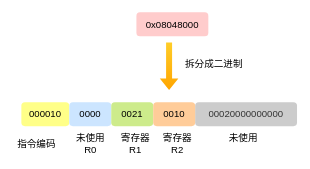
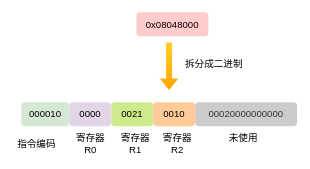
- <mxCell id="5" value="&lt;span&gt;000010&lt;/span&gt;" style="rounded=1;whiteSpace=wrap;html=1;fontSize=16;fillColor=#ffff88;strokeColor=none;" vertex="1" parent="1"><mxGeometry x="35" y="170" width="80" height="40" as="geometry" /></mxCell>
+ <mxCell id="5" value="&lt;span&gt;000010&lt;/span&gt;" style="rounded=1;whiteSpace=wrap;html=1;fontSize=16;fillColor=#d5e8d4;strokeColor=none;" vertex="1" parent="1"><mxGeometry x="35" y="170" width="80" height="40" as="geometry" /></mxCell>
- <mxCell id="6" value="0000" style="rounded=1;whiteSpace=wrap;html=1;fontSize=16;fillColor=#cce5ff;strokeColor=none;" vertex="1" parent="1"><mxGeometry x="115" y="170" width="70" height="40" as="geometry" /></mxCell>
+ <mxCell id="6" value="0000" style="rounded=1;whiteSpace=wrap;html=1;fontSize=16;fillColor=#e1d5e7;strokeColor=none;" vertex="1" parent="1"><mxGeometry x="115" y="170" width="70" height="40" as="geometry" /></mxCell>
- <mxCell id="9" value="未使用 &lt;br&gt;R0" style="text;html=1;align=center;verticalAlign=middle;resizable=0;points=[];autosize=1;fontSize=16;" vertex="1" parent="1"><mxGeometry x="120" y="220" width="60" height="40" as="geometry" /></mxCell>
+ <mxCell id="9" value="寄存器 &lt;br&gt;R0" style="text;html=1;align=center;verticalAlign=middle;resizable=0;points=[];autosize=1;fontSize=16;" vertex="1" parent="1"><mxGeometry x="120" y="220" width="60" height="40" as="geometry" /></mxCell>
